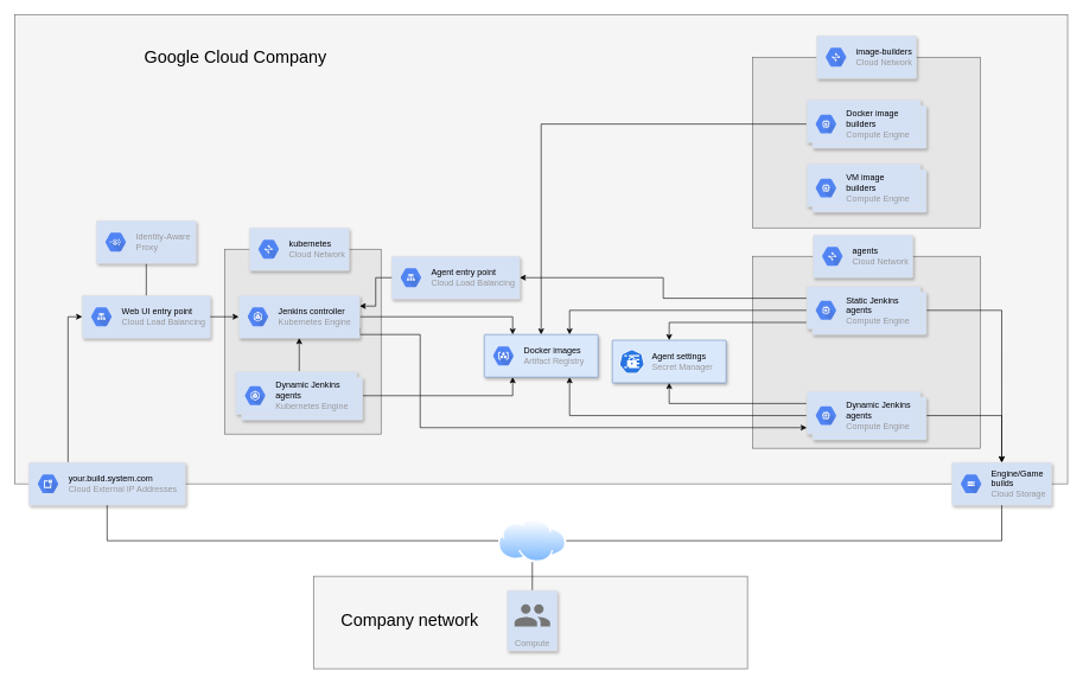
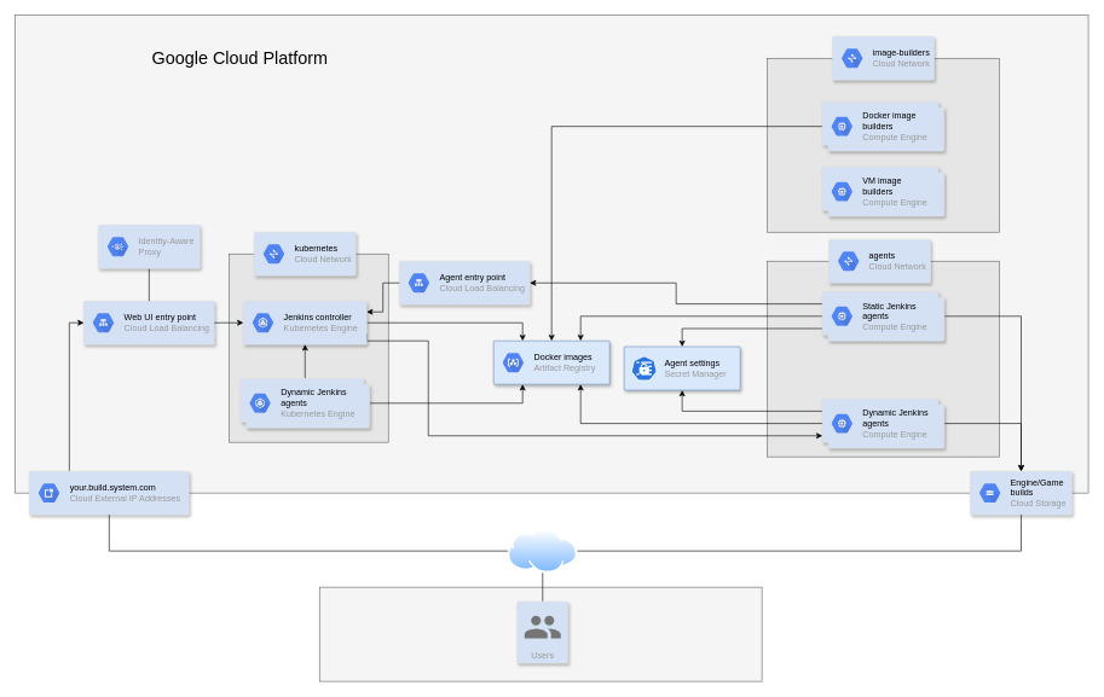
- <mxCell id="53" value="&lt;font color=&quot;#000000&quot; style=&quot;font-size: 24px&quot;&gt;Google Cloud Company&lt;/font&gt;" style="text;html=1;align=center;verticalAlign=middle;resizable=0;points=[];autosize=1;strokeColor=none;fontColor=#999999;" parent="1" vertex="1"><mxGeometry x="200" y="70" width="260" height="20" as="geometry" /></mxCell>
+ <mxCell id="53" value="&lt;font color=&quot;#000000&quot; style=&quot;font-size: 24px&quot;&gt;Google Cloud Platform&lt;/font&gt;" style="text;html=1;align=center;verticalAlign=middle;resizable=0;points=[];autosize=1;strokeColor=none;fontColor=#999999;" parent="1" vertex="1"><mxGeometry x="200" y="70" width="260" height="20" as="geometry" /></mxCell>
- <mxCell id="54" value="&lt;font color=&quot;#000000&quot;&gt;&lt;span style=&quot;font-size: 24px&quot;&gt;Company network&lt;/span&gt;&lt;/font&gt;" style="text;html=1;align=center;verticalAlign=middle;resizable=0;points=[];autosize=1;strokeColor=none;fontColor=#999999;" parent="1" vertex="1"><mxGeometry x="470" y="862.5" width="210" height="20" as="geometry" /></mxCell>
- <mxCell id="28" value="Compute" style="strokeColor=#dddddd;shadow=1;strokeWidth=1;rounded=1;absoluteArcSize=1;arcSize=2;labelPosition=center;verticalLabelPosition=middle;align=center;verticalAlign=bottom;spacingLeft=0;fontColor=#999999;fontSize=12;whiteSpace=wrap;spacingBottom=2;fillColor=#D4E1F5;" parent="1" vertex="1"><mxGeometry x="712.62" y="830" width="70" height="85" as="geometry" /></mxCell>
+ <mxCell id="28" value="Users" style="strokeColor=#dddddd;shadow=1;strokeWidth=1;rounded=1;absoluteArcSize=1;arcSize=2;labelPosition=center;verticalLabelPosition=middle;align=center;verticalAlign=bottom;spacingLeft=0;fontColor=#999999;fontSize=12;whiteSpace=wrap;spacingBottom=2;fillColor=#D4E1F5;" parent="1" vertex="1"><mxGeometry x="712.62" y="830" width="70" height="85" as="geometry" /></mxCell>
